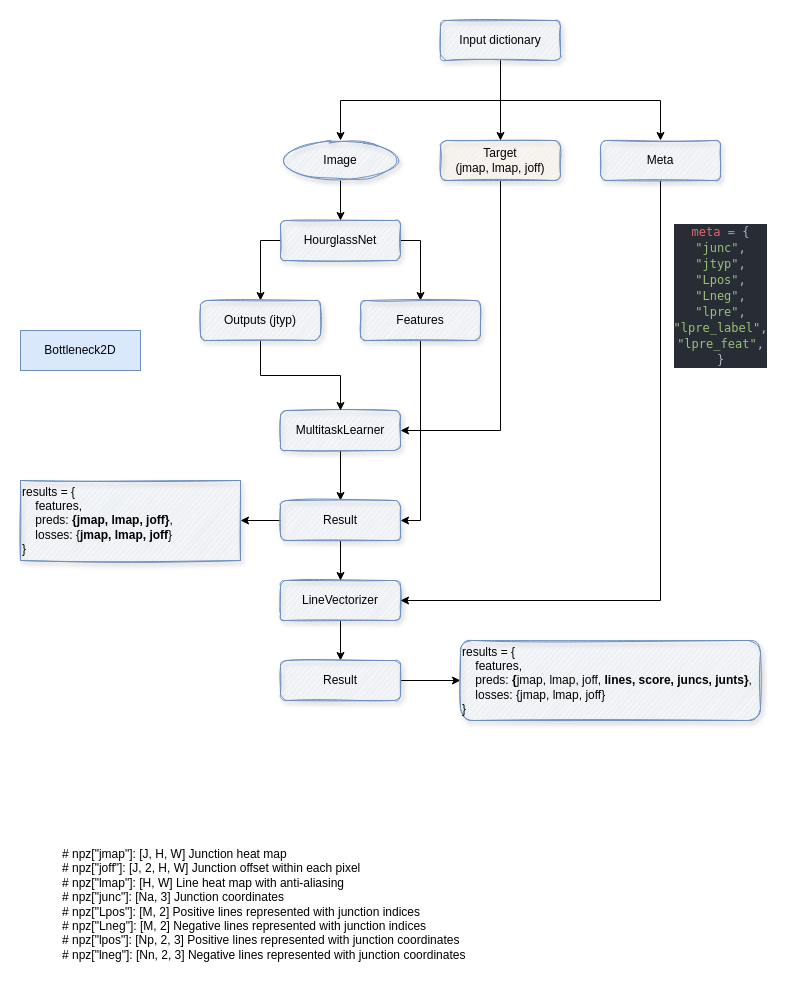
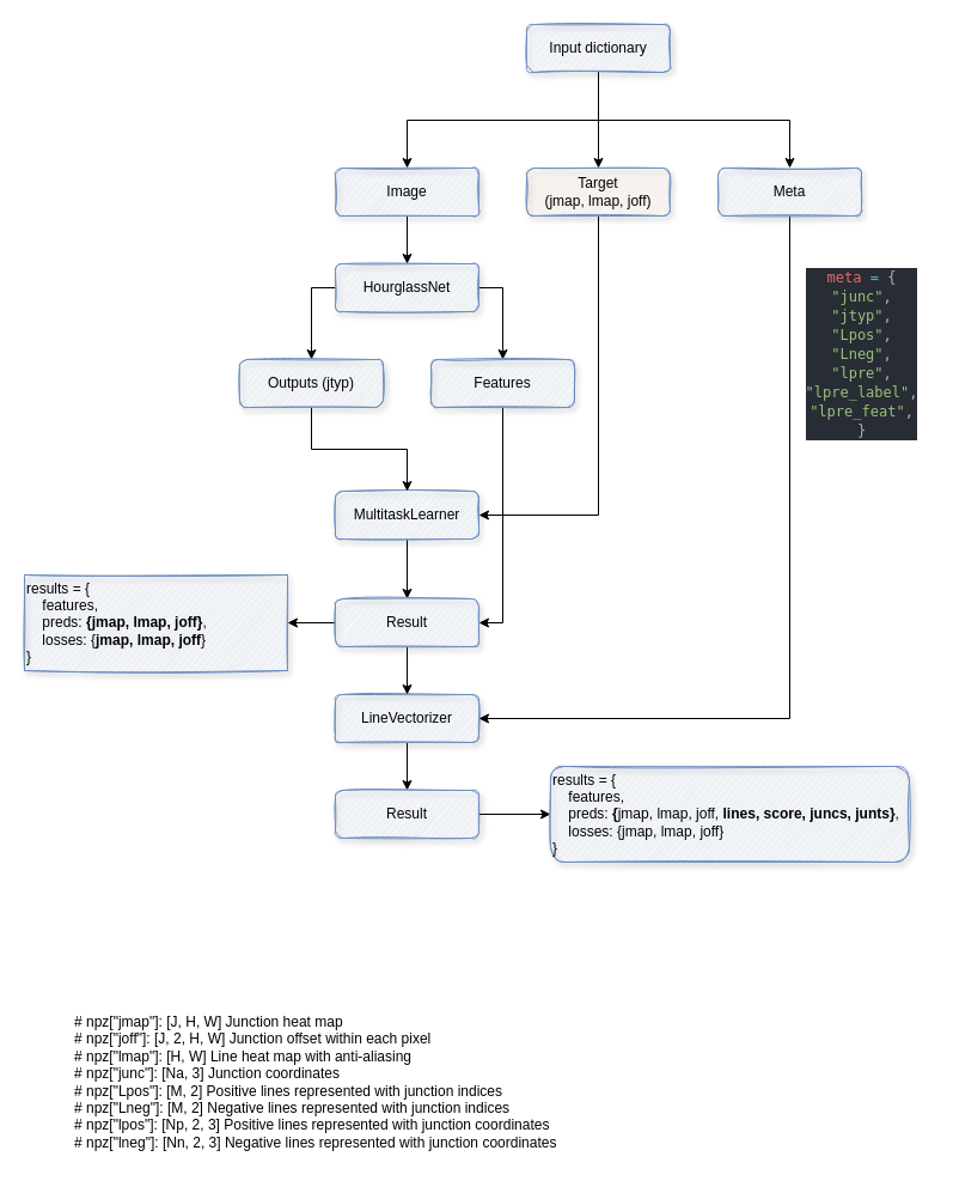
- <mxCell id="11" value="Image" style="ellipse;whiteSpace=wrap;html=1;fillColor=#dae8fc;strokeColor=#6c8ebf;shadow=1;sketch=1;" vertex="1" parent="1"><mxGeometry x="280" y="140" width="120" height="40" as="geometry" /></mxCell>
+ <mxCell id="11" value="Image" style="rounded=1;whiteSpace=wrap;html=1;fillColor=#dae8fc;strokeColor=#6c8ebf;shadow=1;sketch=1;" vertex="1" parent="1"><mxGeometry x="280" y="140" width="120" height="40" as="geometry" /></mxCell>
- <mxCell id="2" value="Bottleneck2D" style="rounded=0;whiteSpace=wrap;html=1;fillColor=#dae8fc;strokeColor=#6c8ebf;shadow=0;sketch=0;" vertex="1" parent="1"><mxGeometry x="20" y="330" width="120" height="40" as="geometry" /></mxCell>
